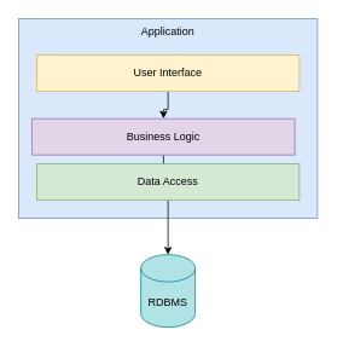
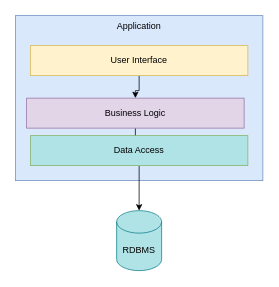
- <mxCell id="8" value="Data Access" style="rounded=0;whiteSpace=wrap;html=1;fillColor=#d5e8d4;strokeColor=#82b366;" vertex="1" parent="1"><mxGeometry x="40" y="180" width="290" height="40" as="geometry" /></mxCell>
+ <mxCell id="8" value="Data Access" style="rounded=0;whiteSpace=wrap;html=1;fillColor=#b0e3e6;strokeColor=#82b366;" vertex="1" parent="1"><mxGeometry x="40" y="180" width="290" height="40" as="geometry" /></mxCell>
